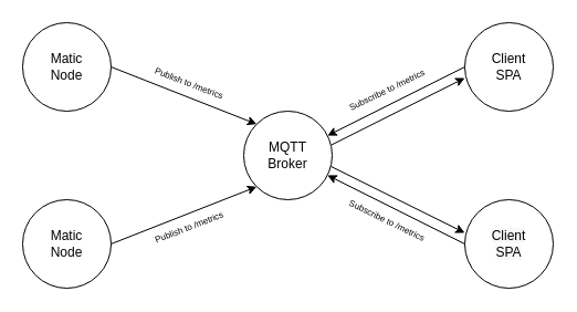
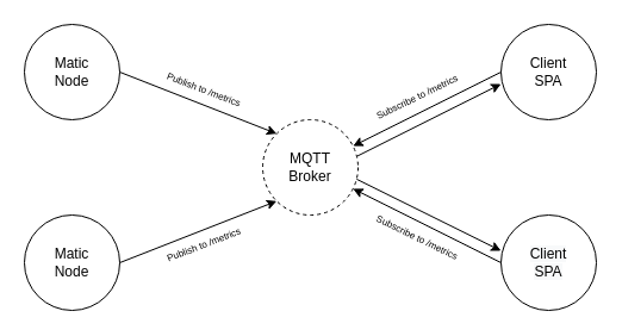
- <mxCell id="6" value="MQTT&lt;br&gt;Broker" style="ellipse;whiteSpace=wrap;html=1;aspect=fixed;" parent="1" vertex="1"><mxGeometry x="220" y="100" width="80" height="80" as="geometry" /></mxCell>
+ <mxCell id="6" value="MQTT&lt;br&gt;Broker" style="ellipse;whiteSpace=wrap;html=1;aspect=fixed;dashed=1;" parent="1" vertex="1"><mxGeometry x="220" y="100" width="80" height="80" as="geometry" /></mxCell>
